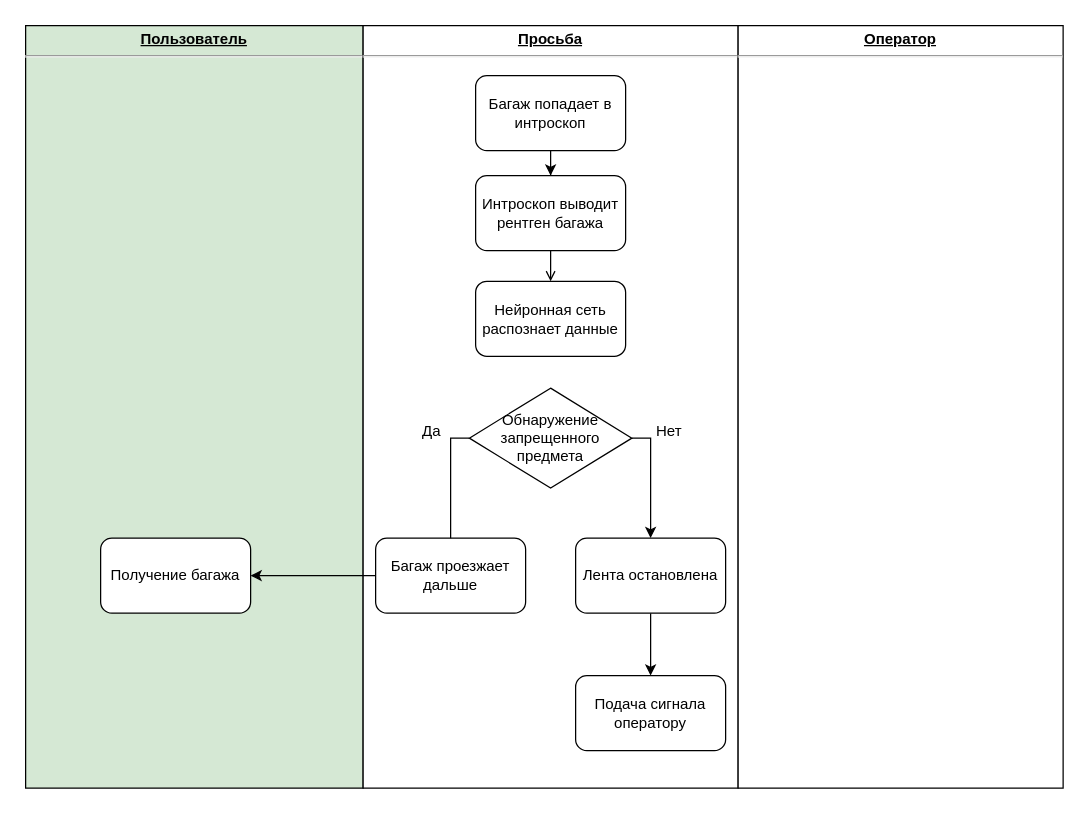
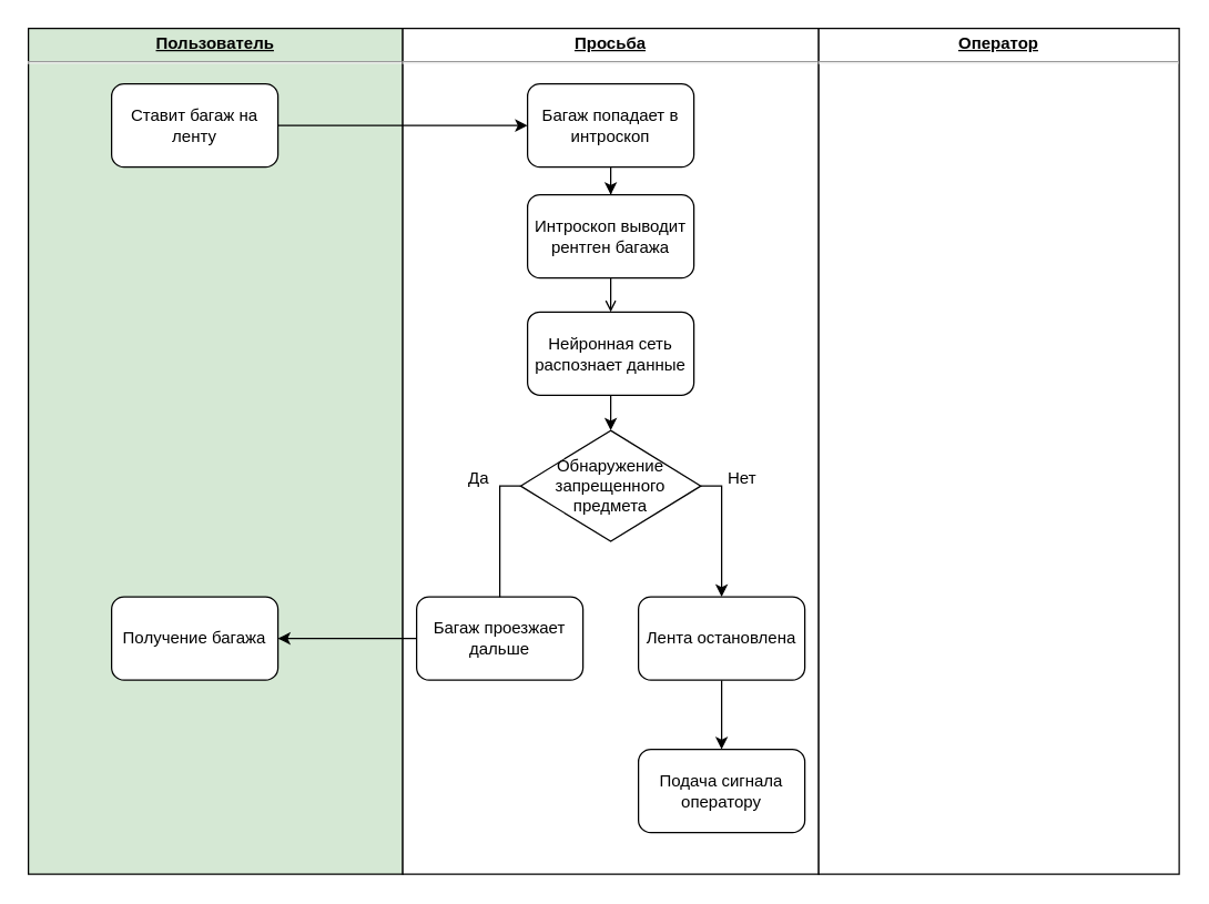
+ <mxCell id="5" value="Ставит багаж на ленту" style="rounded=1;whiteSpace=wrap;html=1;" vertex="1" parent="1"><mxGeometry x="80" y="60" width="120" height="60" as="geometry" /></mxCell>
+ <mxCell id="4" style="edgeStyle=orthogonalEdgeStyle;rounded=0;orthogonalLoop=1;jettySize=auto;html=1;" edge="1" parent="1" source="5" target="7"><mxGeometry relative="1" as="geometry" /></mxCell>
+ <mxCell id="10" style="edgeStyle=orthogonalEdgeStyle;rounded=0;orthogonalLoop=1;jettySize=auto;html=1;" edge="1" parent="1" source="11" target="13"><mxGeometry relative="1" as="geometry" /></mxCell>
